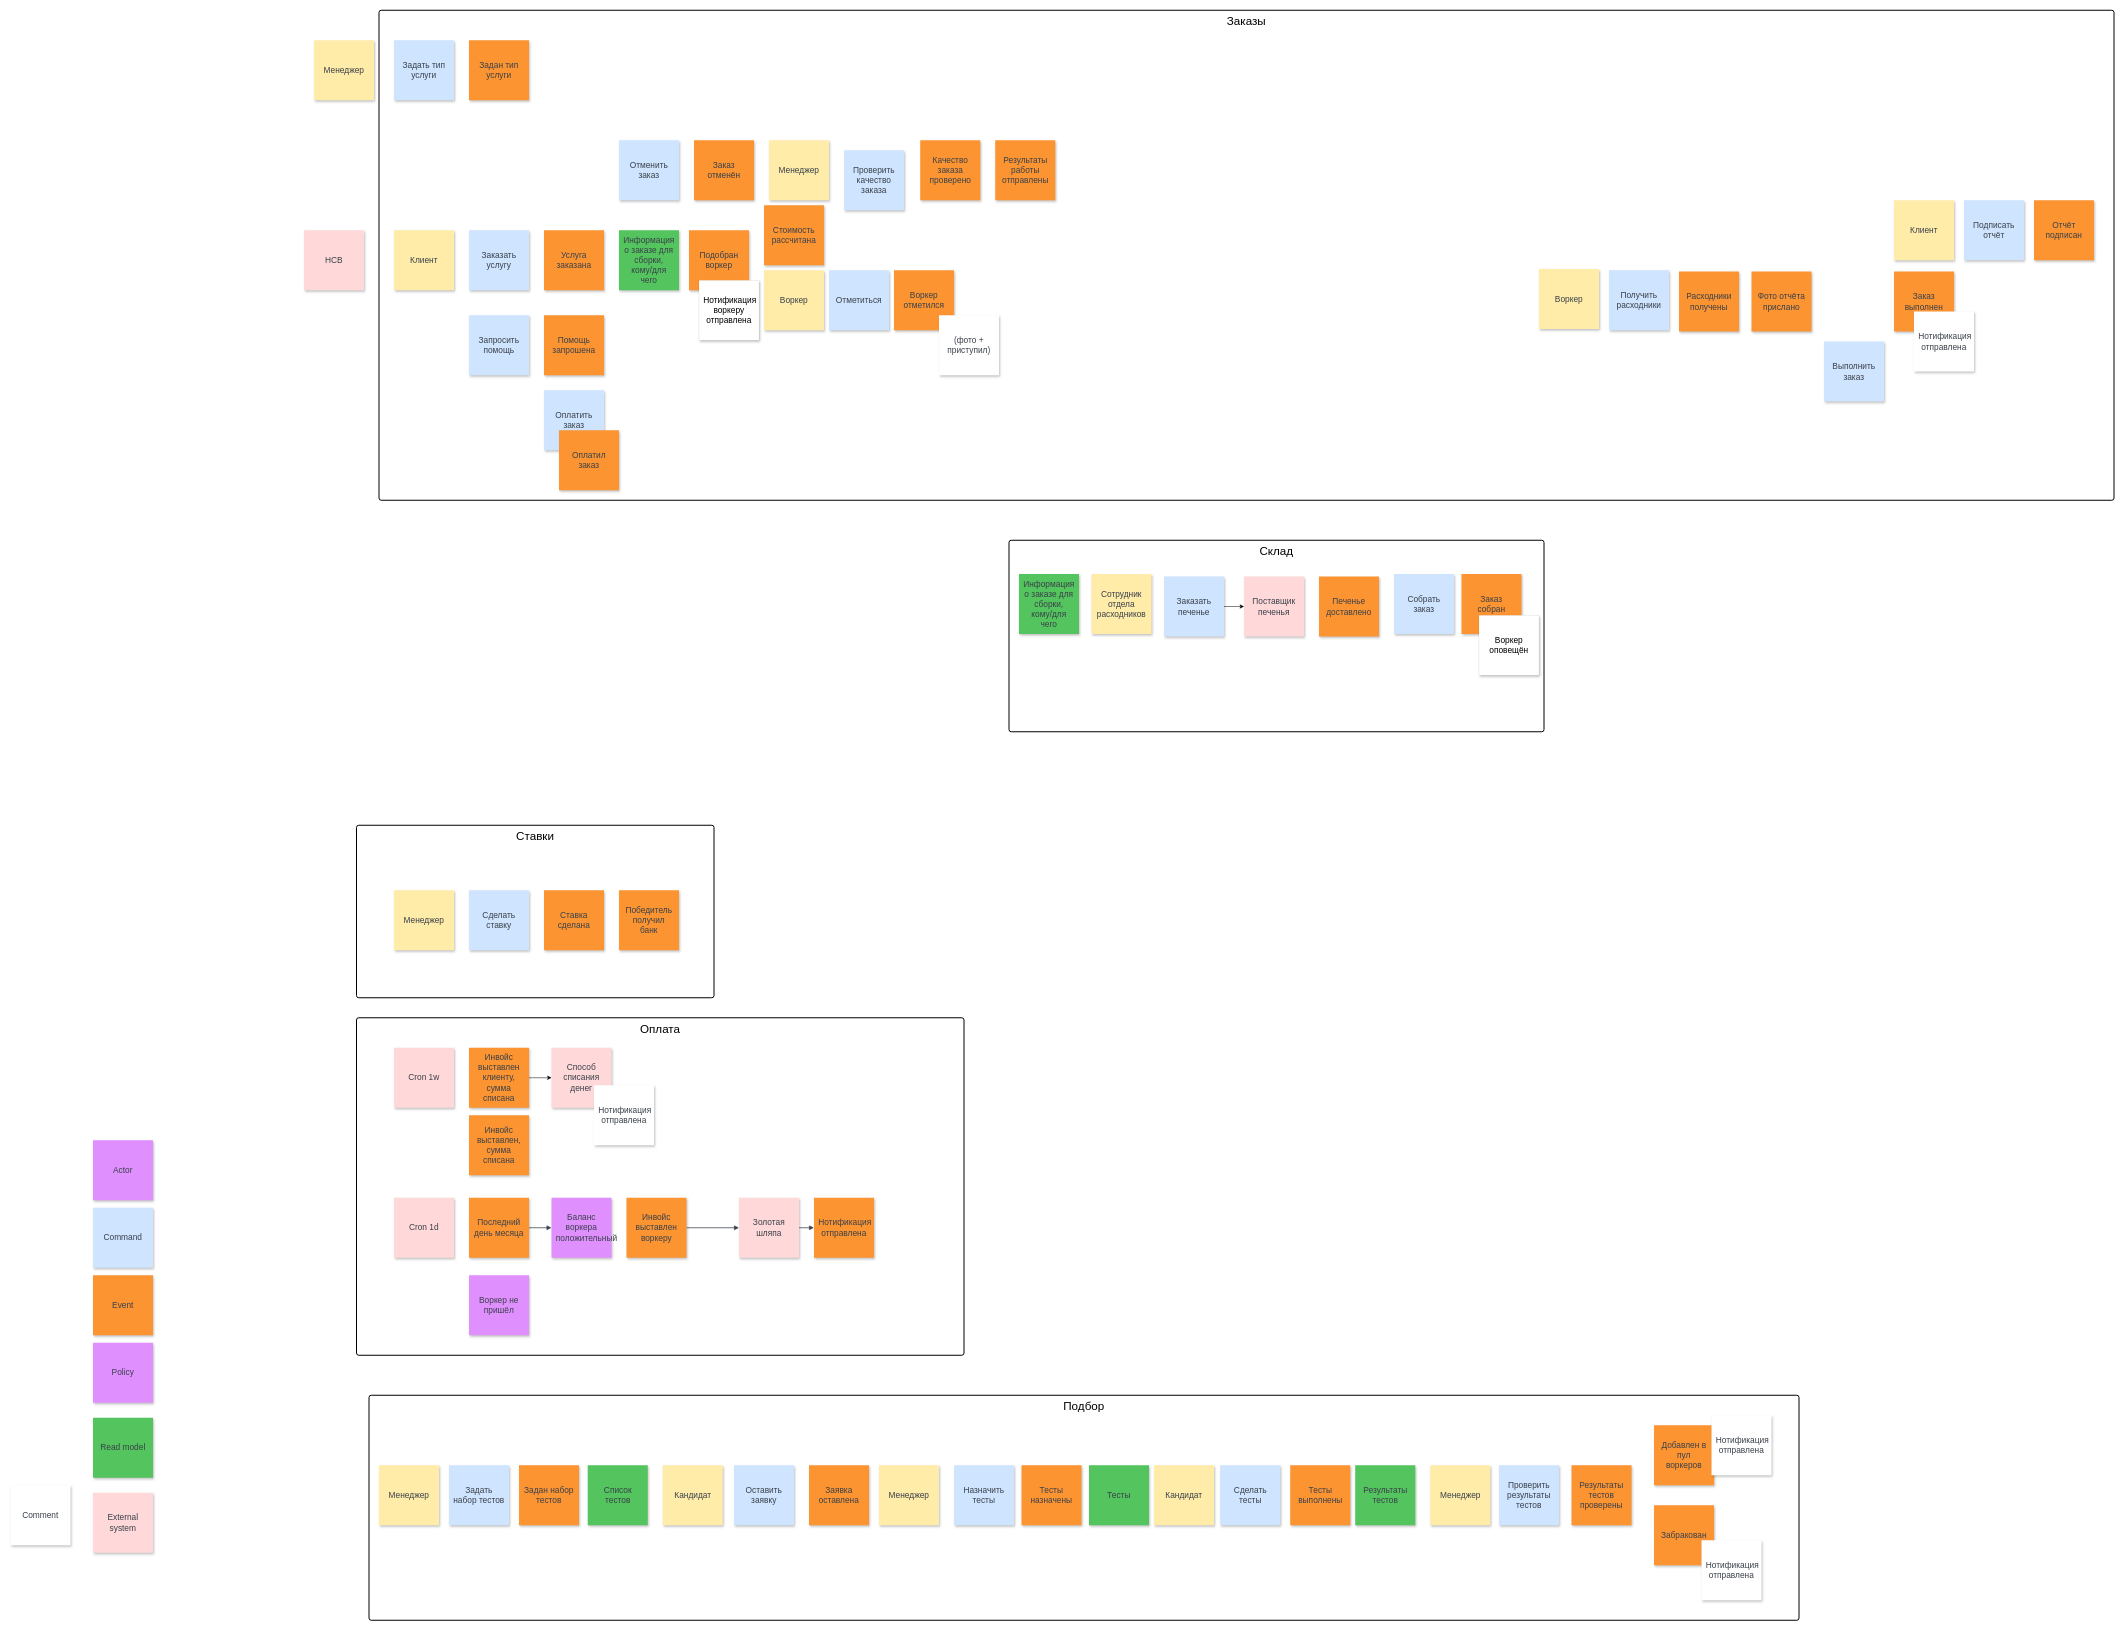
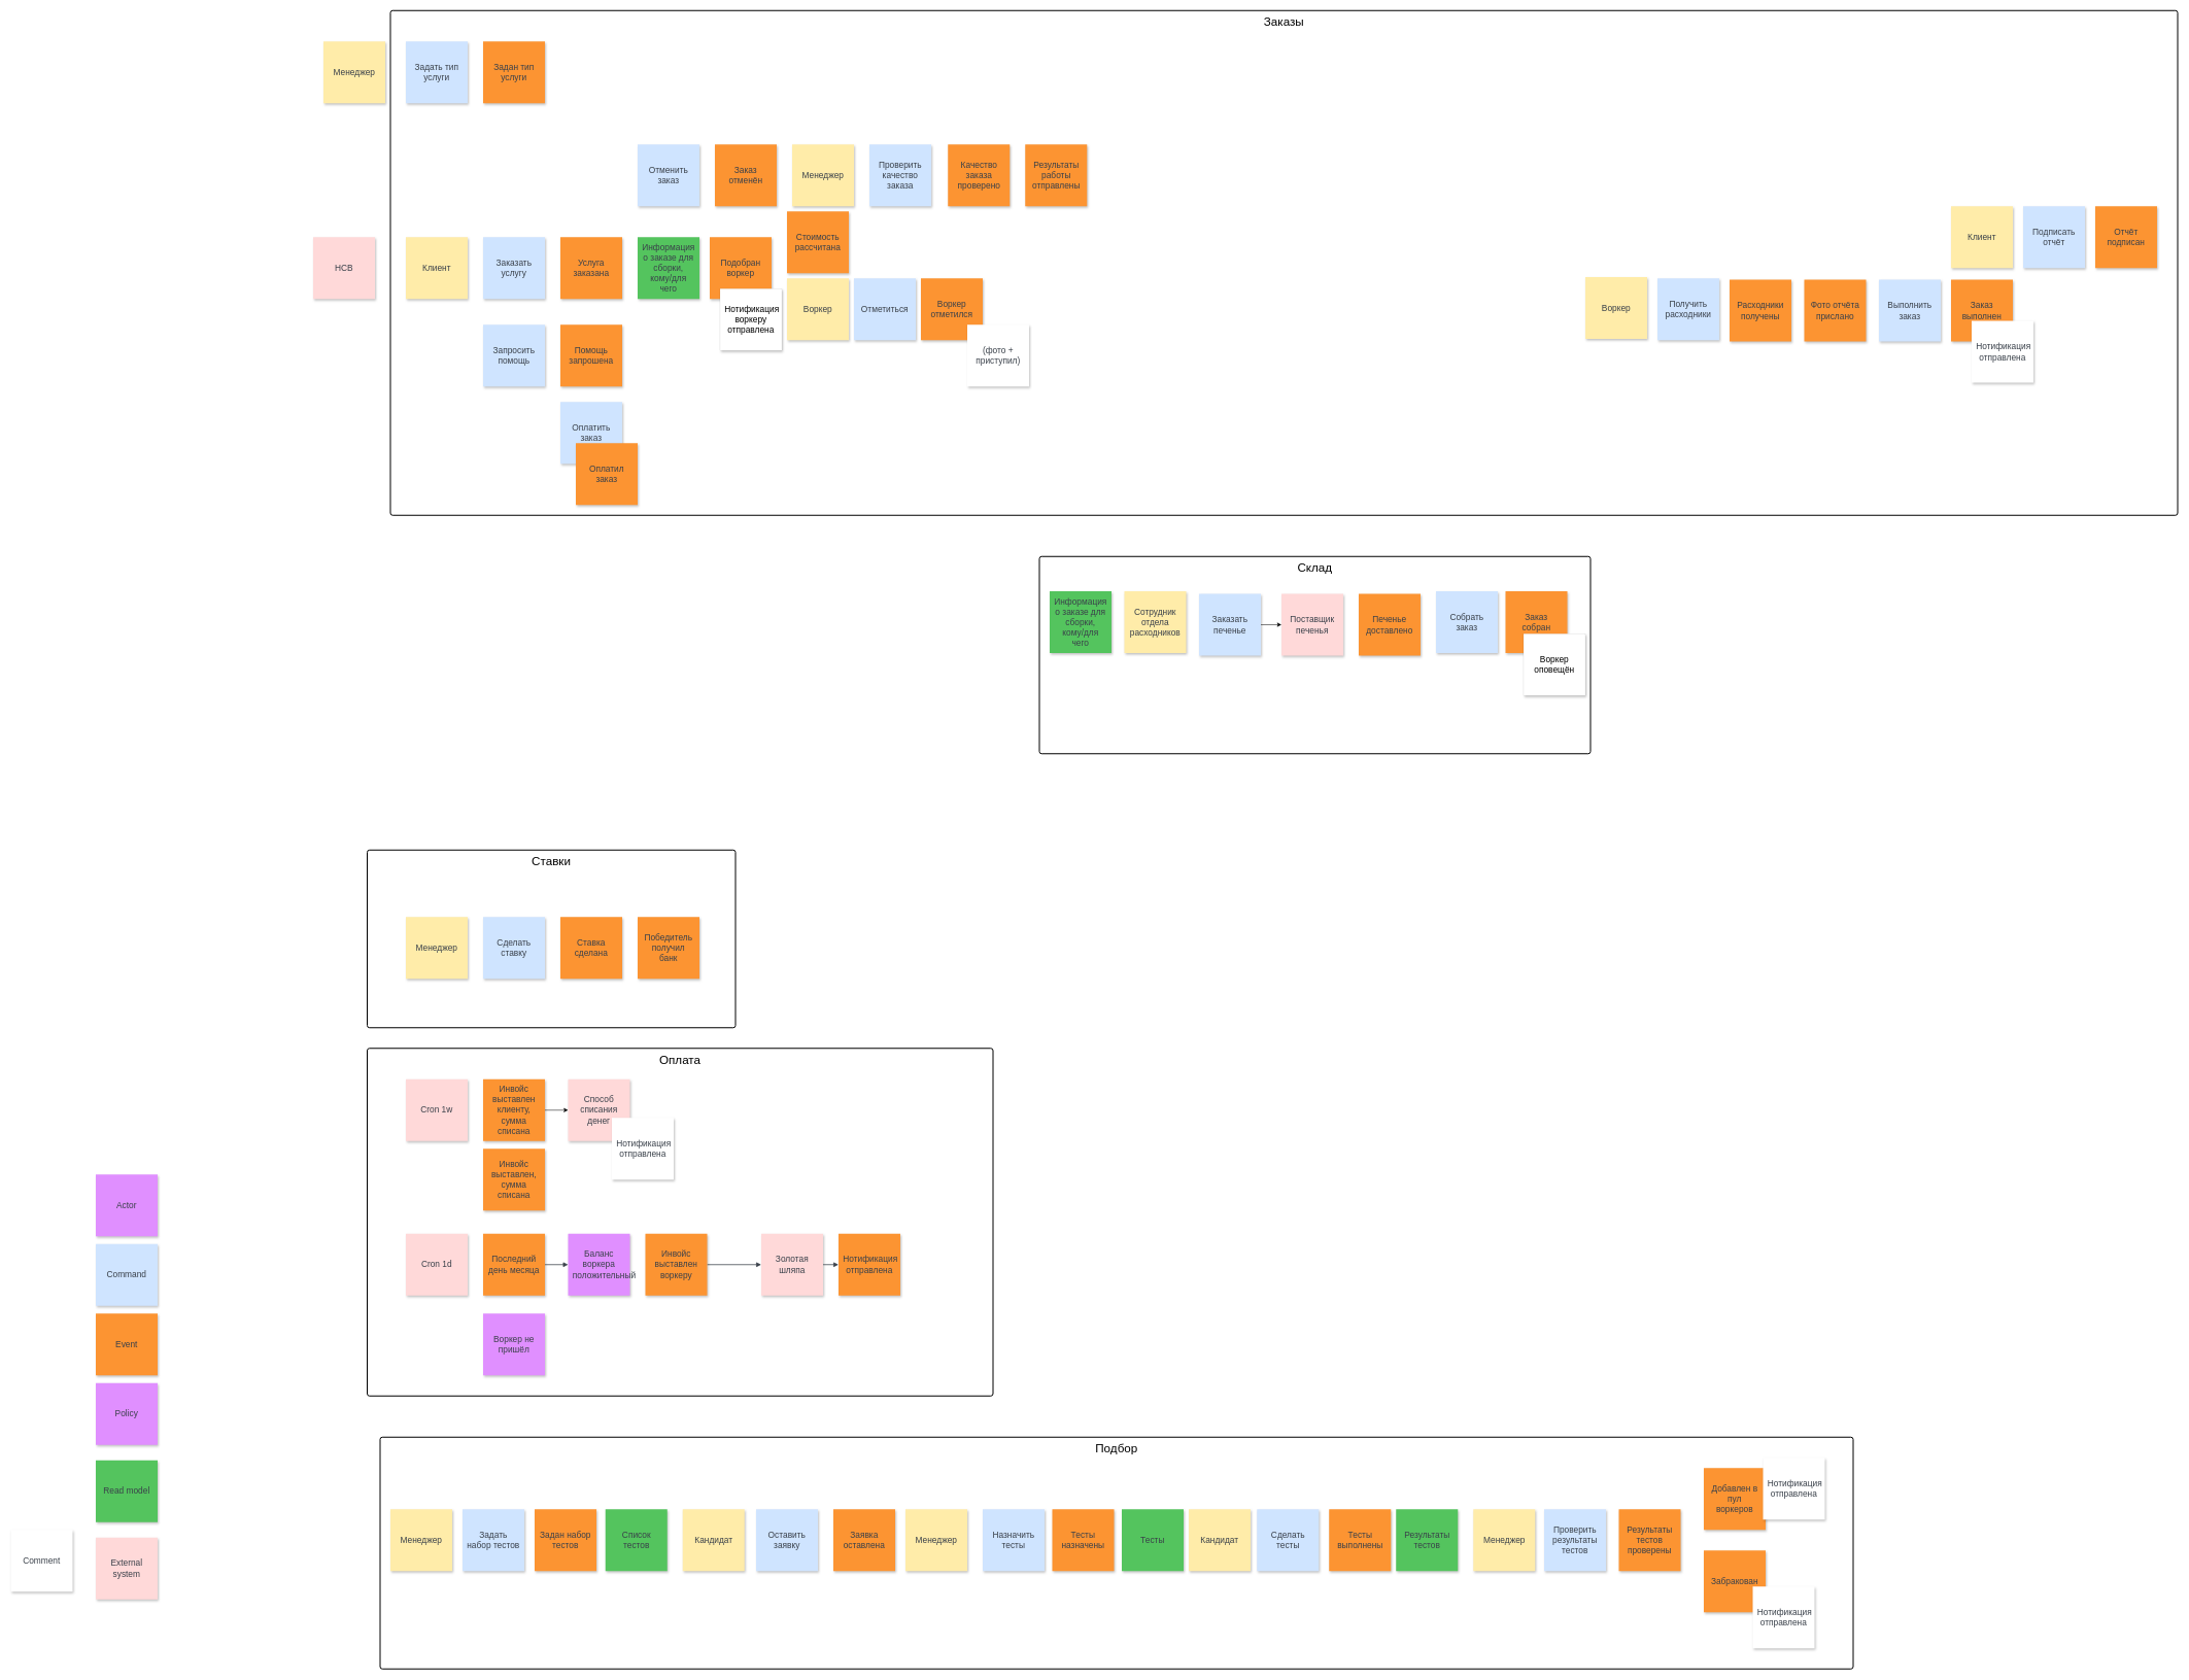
- <mxCell id="70" value="Проверить качество заказа" style="html=1;overflow=block;blockSpacing=1;whiteSpace=wrap;shadow=1;fontSize=16.7;fontColor=#3a414a;spacing=9;strokeColor=none;strokeOpacity=100;fillOpacity=100;fillColor=#cfe4ff;strokeWidth=0;lucidId=Q99Kw1.Pjyrw;" parent="1" vertex="1"><mxGeometry x="1687" y="300" width="120" height="120" as="geometry" /></mxCell>
+ <mxCell id="70" value="Проверить качество заказа" style="html=1;overflow=block;blockSpacing=1;whiteSpace=wrap;shadow=1;fontSize=16.7;fontColor=#3a414a;spacing=9;strokeColor=none;strokeOpacity=100;fillOpacity=100;fillColor=#cfe4ff;strokeWidth=0;lucidId=Q99Kw1.Pjyrw;" parent="1" vertex="1"><mxGeometry x="1687" y="280" width="120" height="120" as="geometry" /></mxCell>
- <mxCell id="90" value="Выполнить заказ" style="html=1;overflow=block;blockSpacing=1;whiteSpace=wrap;shadow=1;fontSize=16.7;fontColor=#3a414a;spacing=9;strokeColor=none;strokeOpacity=100;fillOpacity=100;fillColor=#cfe4ff;strokeWidth=0;lucidId=Q99Kw1.Pjyrw;" parent="1" vertex="1"><mxGeometry x="3647" y="682.5" width="120" height="120" as="geometry" /></mxCell>
+ <mxCell id="90" value="Выполнить заказ" style="html=1;overflow=block;blockSpacing=1;whiteSpace=wrap;shadow=1;fontSize=16.7;fontColor=#3a414a;spacing=9;strokeColor=none;strokeOpacity=100;fillOpacity=100;fillColor=#cfe4ff;strokeWidth=0;lucidId=Q99Kw1.Pjyrw;" parent="1" vertex="1"><mxGeometry x="3647" y="542.5" width="120" height="120" as="geometry" /></mxCell>
